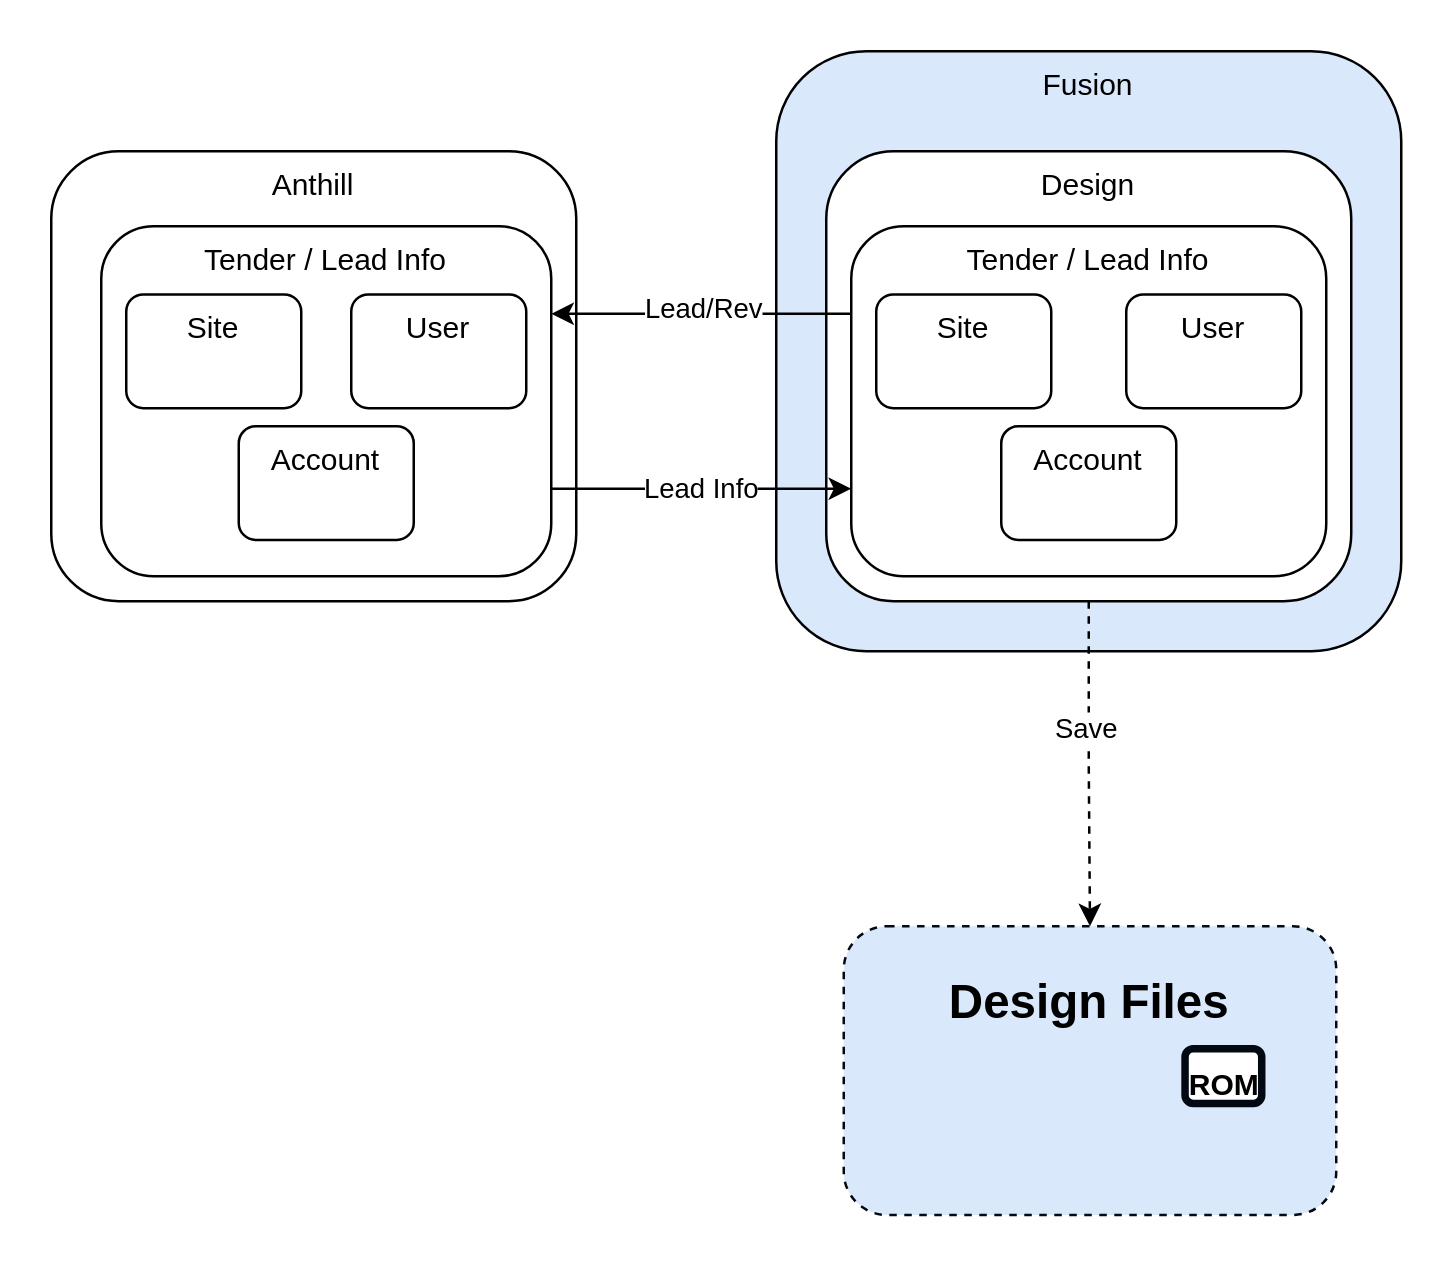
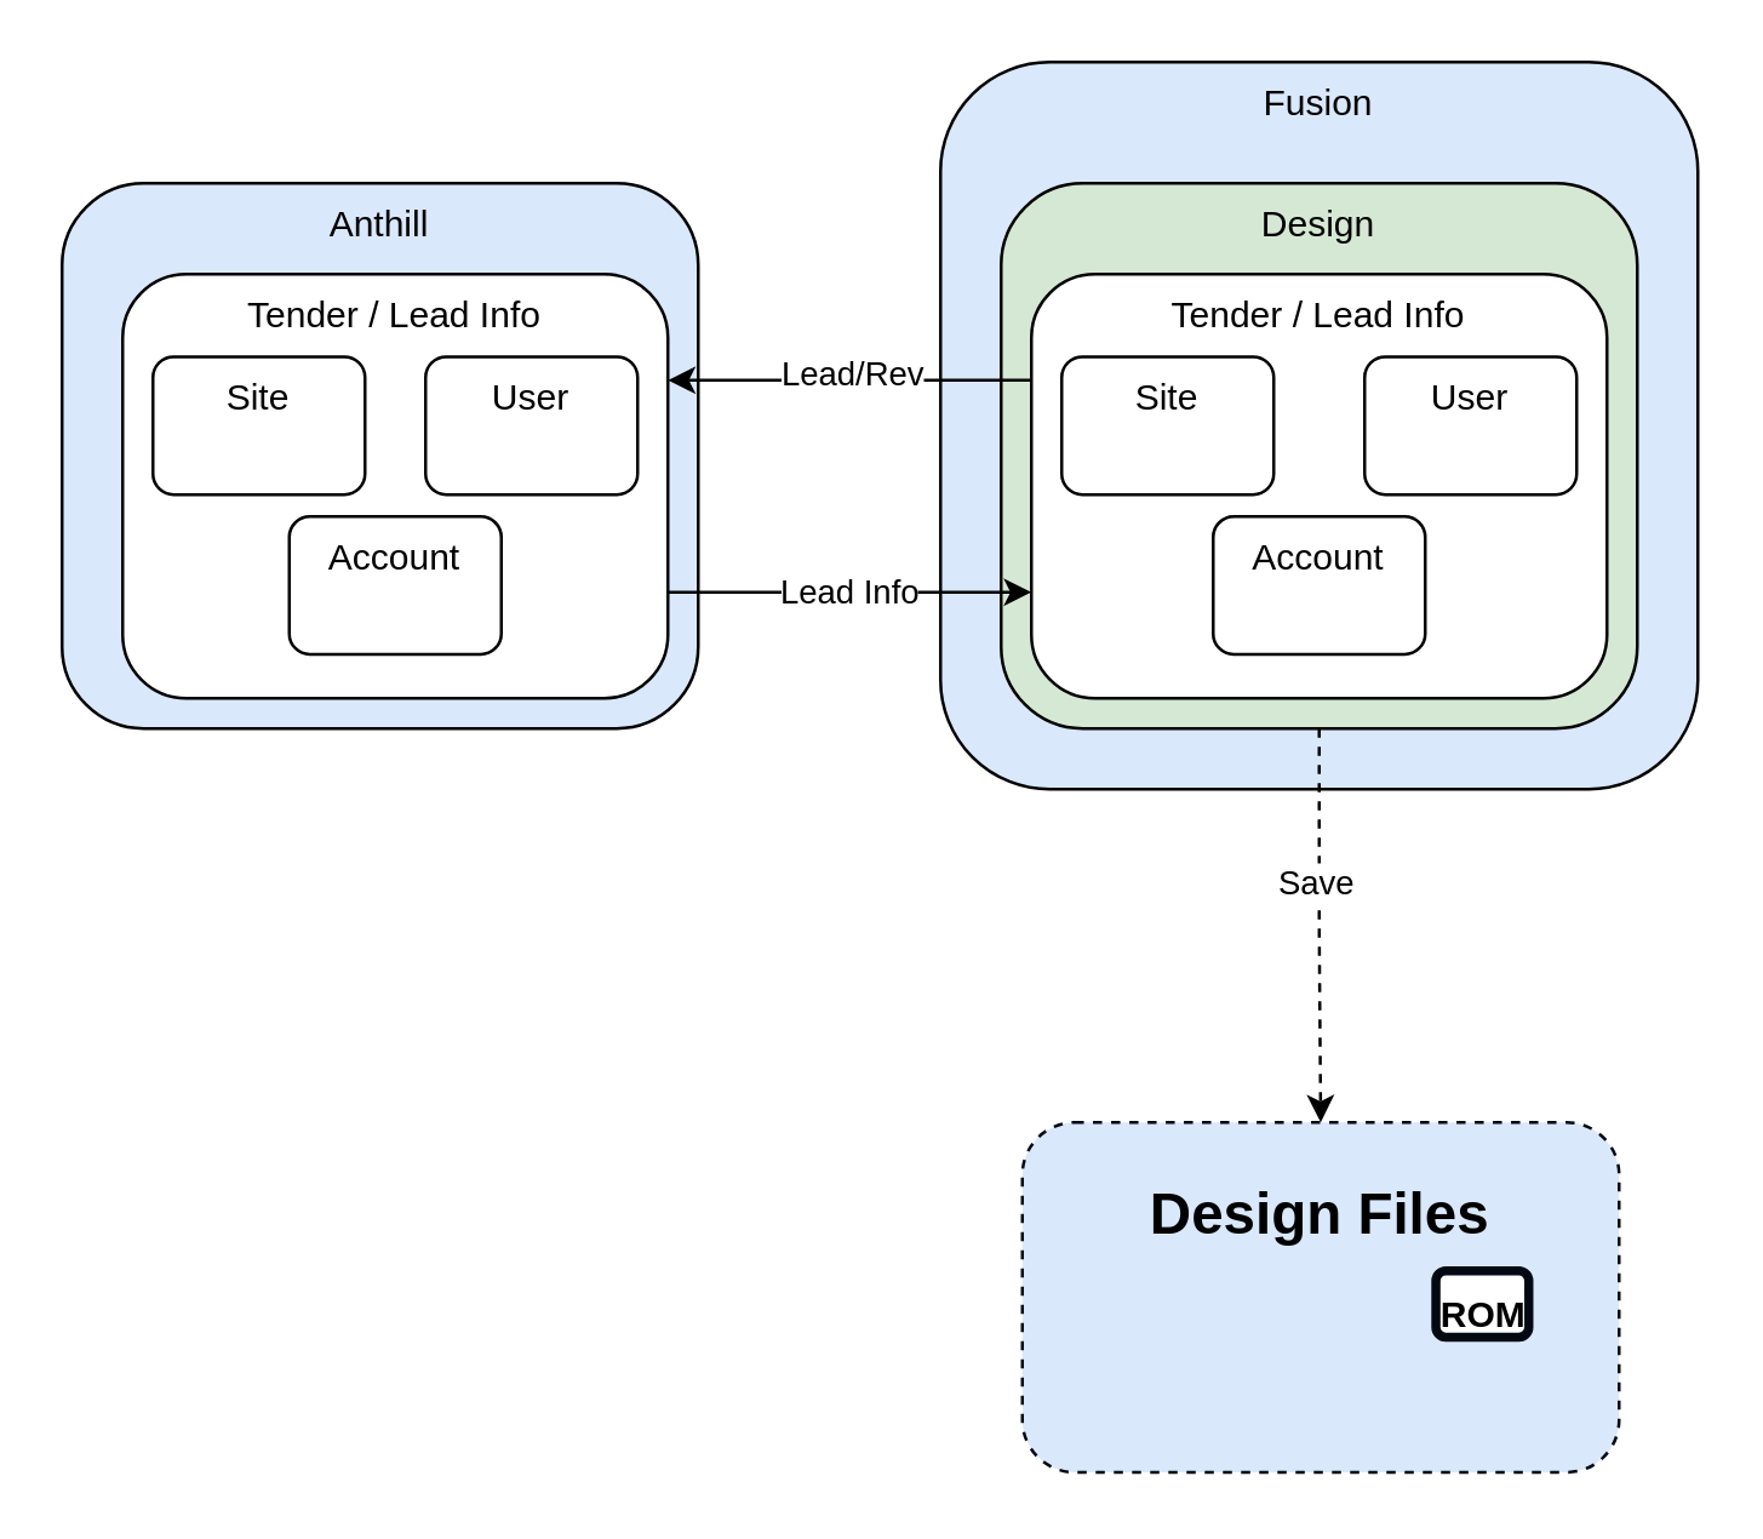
- <mxCell id="3" value="Anthill" style="rounded=1;whiteSpace=wrap;html=1;verticalAlign=top;" parent="1" vertex="1"><mxGeometry x="20" y="60" width="210" height="180" as="geometry" /></mxCell>
+ <mxCell id="3" value="Anthill" style="rounded=1;whiteSpace=wrap;html=1;verticalAlign=top;fillColor=#dae8fc;" parent="1" vertex="1"><mxGeometry x="20" y="60" width="210" height="180" as="geometry" /></mxCell>
- <mxCell id="7" value="Design" style="rounded=1;whiteSpace=wrap;html=1;verticalAlign=top;" parent="1" vertex="1"><mxGeometry x="330" y="60" width="210" height="180" as="geometry" /></mxCell>
+ <mxCell id="7" value="Design" style="rounded=1;whiteSpace=wrap;html=1;verticalAlign=top;fillColor=#d5e8d4;" parent="1" vertex="1"><mxGeometry x="330" y="60" width="210" height="180" as="geometry" /></mxCell>
